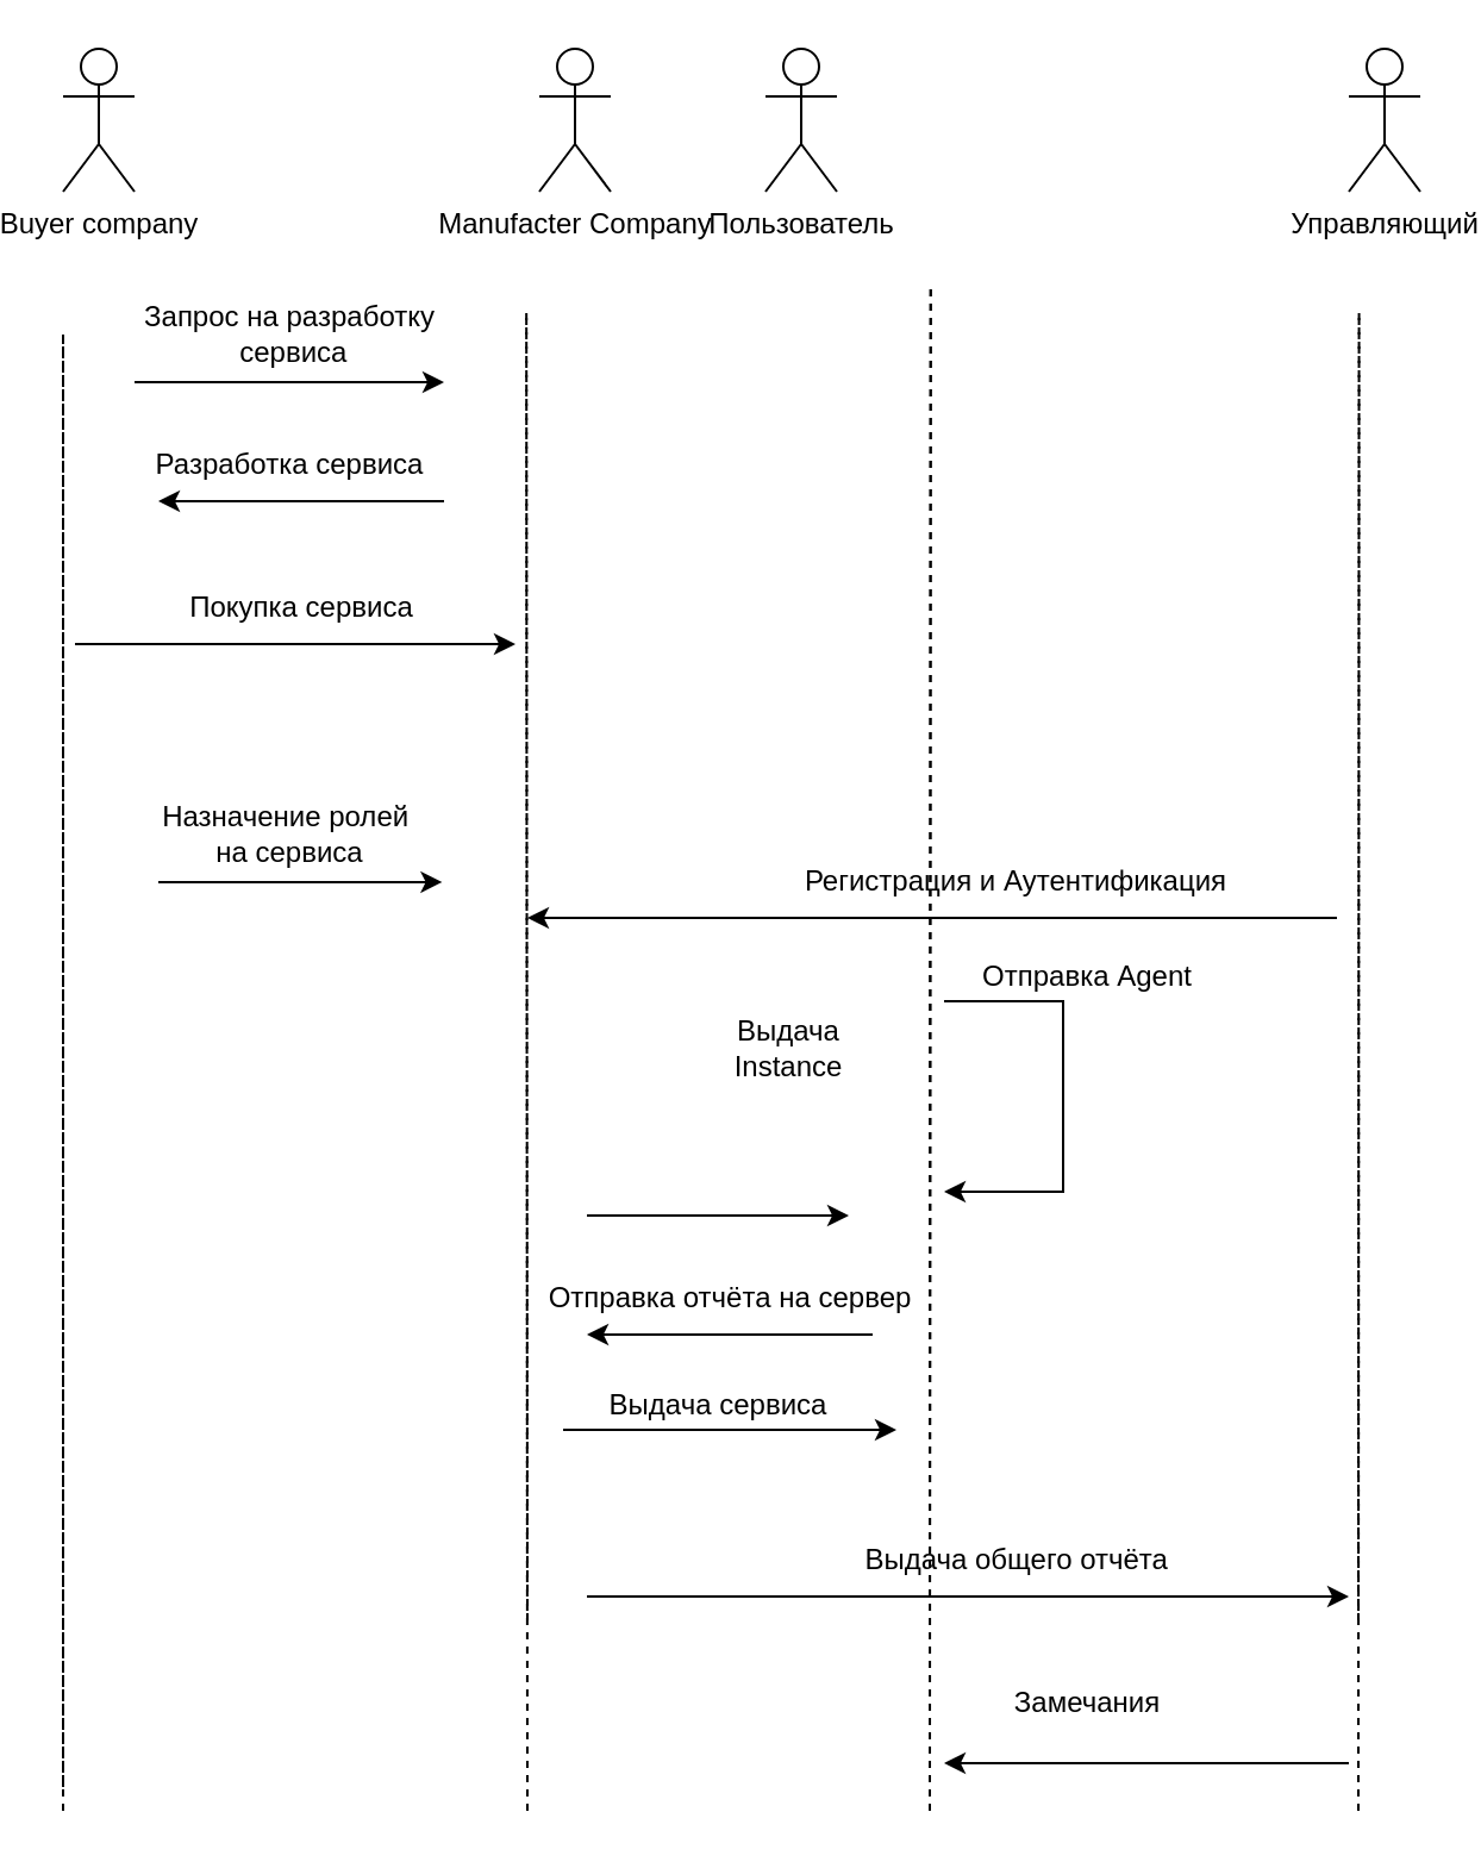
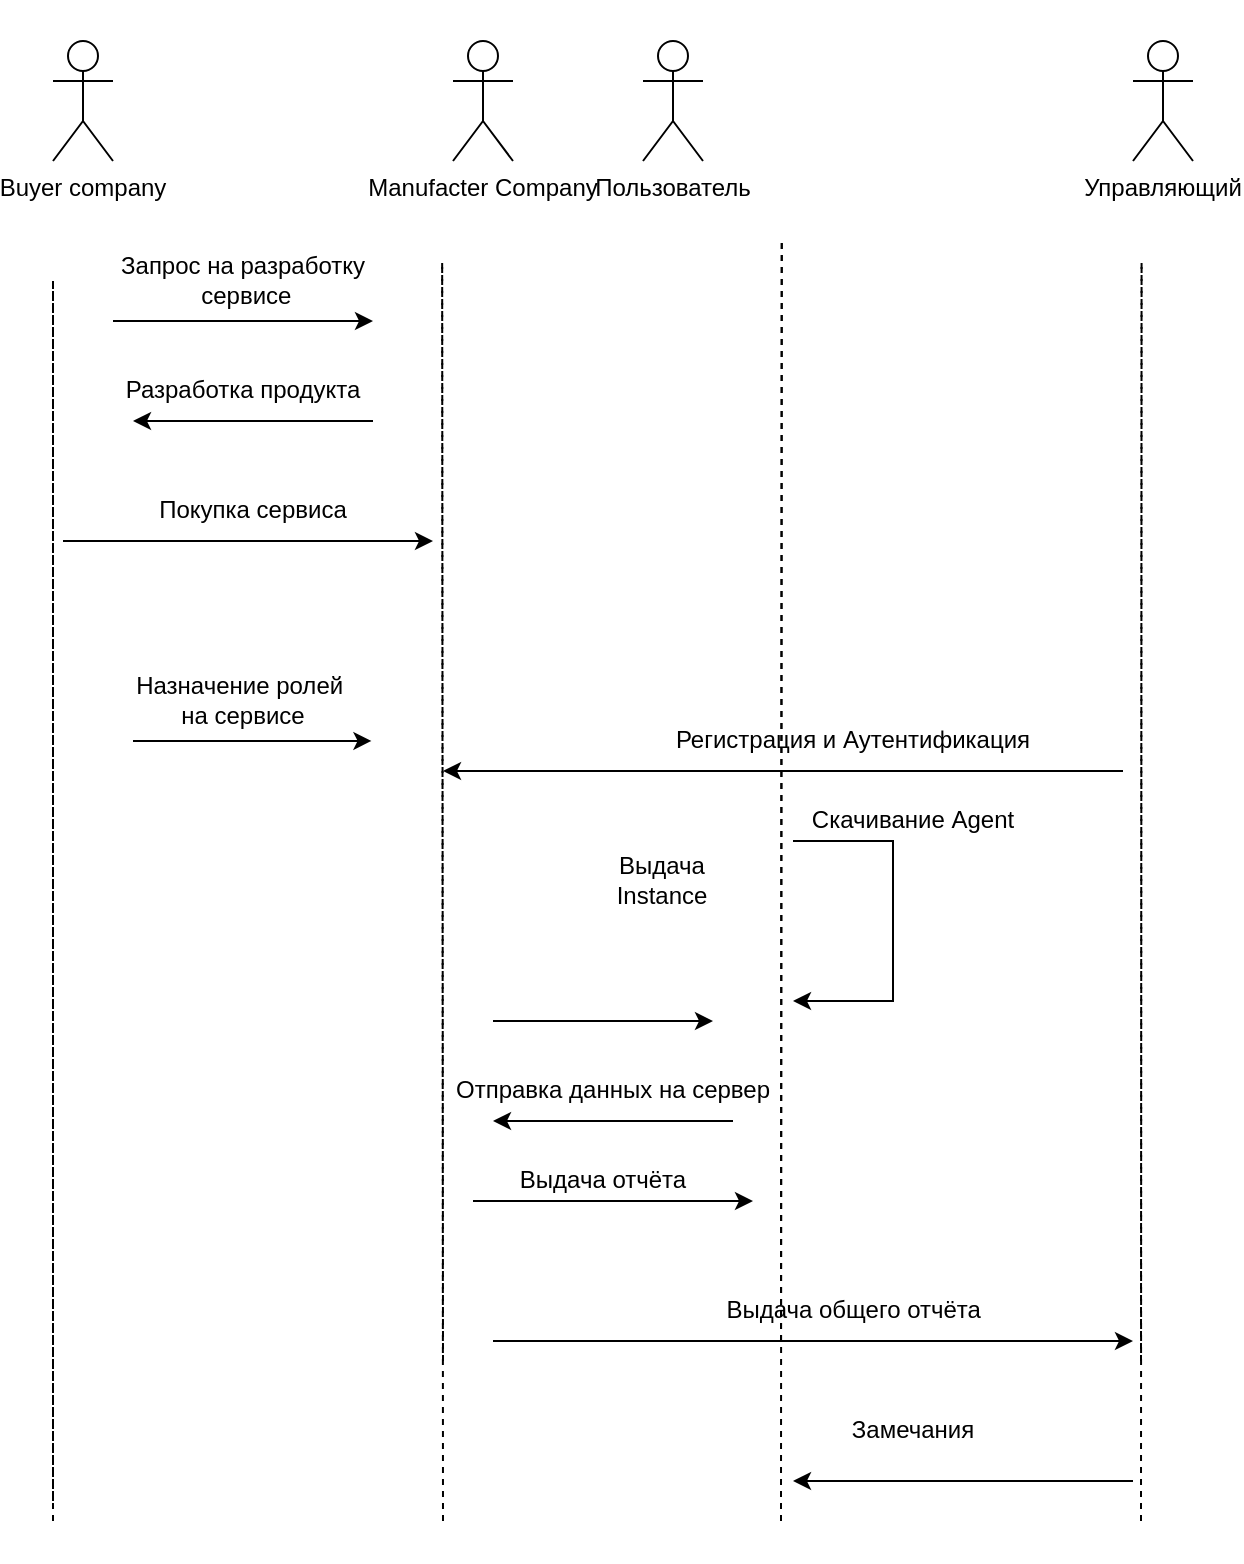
- <mxCell id="15" value="Запрос на разработку&lt;br&gt;&amp;nbsp;сервиса" style="text;html=1;align=center;verticalAlign=middle;resizable=0;points=[];autosize=1;strokeColor=none;fillColor=none;" parent="1" vertex="1"><mxGeometry x="40" y="120" width="150" height="40" as="geometry" /></mxCell>
+ <mxCell id="15" value="Запрос на разработку&lt;br&gt;&amp;nbsp;сервисе" style="text;html=1;align=center;verticalAlign=middle;resizable=0;points=[];autosize=1;strokeColor=none;fillColor=none;" parent="1" vertex="1"><mxGeometry x="40" y="120" width="150" height="40" as="geometry" /></mxCell>
- <mxCell id="6" value="Разработка сервиса" style="text;html=1;align=center;verticalAlign=middle;resizable=0;points=[];autosize=1;strokeColor=none;fillColor=none;" parent="1" vertex="1"><mxGeometry x="45" y="180" width="140" height="30" as="geometry" /></mxCell>
+ <mxCell id="6" value="Разработка продукта" style="text;html=1;align=center;verticalAlign=middle;resizable=0;points=[];autosize=1;strokeColor=none;fillColor=none;" parent="1" vertex="1"><mxGeometry x="45" y="180" width="140" height="30" as="geometry" /></mxCell>
- <mxCell id="14" value="Назначение ролей&amp;nbsp;&lt;br&gt;на сервиса" style="text;html=1;align=center;verticalAlign=middle;resizable=0;points=[];autosize=1;strokeColor=none;fillColor=none;" parent="1" vertex="1"><mxGeometry x="50" y="330" width="130" height="40" as="geometry" /></mxCell>
+ <mxCell id="14" value="Назначение ролей&amp;nbsp;&lt;br&gt;на сервисе" style="text;html=1;align=center;verticalAlign=middle;resizable=0;points=[];autosize=1;strokeColor=none;fillColor=none;" parent="1" vertex="1"><mxGeometry x="50" y="330" width="130" height="40" as="geometry" /></mxCell>
- <mxCell id="19" value="Отправка Agent" style="text;html=1;align=center;verticalAlign=middle;resizable=0;points=[];autosize=1;strokeColor=none;fillColor=none;" parent="1" vertex="1"><mxGeometry x="390" y="395" width="120" height="30" as="geometry" /></mxCell>
+ <mxCell id="19" value="Скачивание Agent" style="text;html=1;align=center;verticalAlign=middle;resizable=0;points=[];autosize=1;strokeColor=none;fillColor=none;" parent="1" vertex="1"><mxGeometry x="390" y="395" width="120" height="30" as="geometry" /></mxCell>
- <mxCell id="21" value="Отправка отчёта на сервер" style="text;html=1;align=center;verticalAlign=middle;resizable=0;points=[];autosize=1;strokeColor=none;fillColor=none;" parent="1" vertex="1"><mxGeometry x="210" y="530" width="180" height="30" as="geometry" /></mxCell>
+ <mxCell id="21" value="Отправка данных на сервер" style="text;html=1;align=center;verticalAlign=middle;resizable=0;points=[];autosize=1;strokeColor=none;fillColor=none;" parent="1" vertex="1"><mxGeometry x="210" y="530" width="180" height="30" as="geometry" /></mxCell>
- <mxCell id="23" value="Выдача сервиса" style="text;html=1;align=center;verticalAlign=middle;resizable=0;points=[];autosize=1;strokeColor=none;fillColor=none;" parent="1" vertex="1"><mxGeometry x="240" y="575" width="110" height="30" as="geometry" /></mxCell>
+ <mxCell id="23" value="Выдача отчёта" style="text;html=1;align=center;verticalAlign=middle;resizable=0;points=[];autosize=1;strokeColor=none;fillColor=none;" parent="1" vertex="1"><mxGeometry x="240" y="575" width="110" height="30" as="geometry" /></mxCell>
